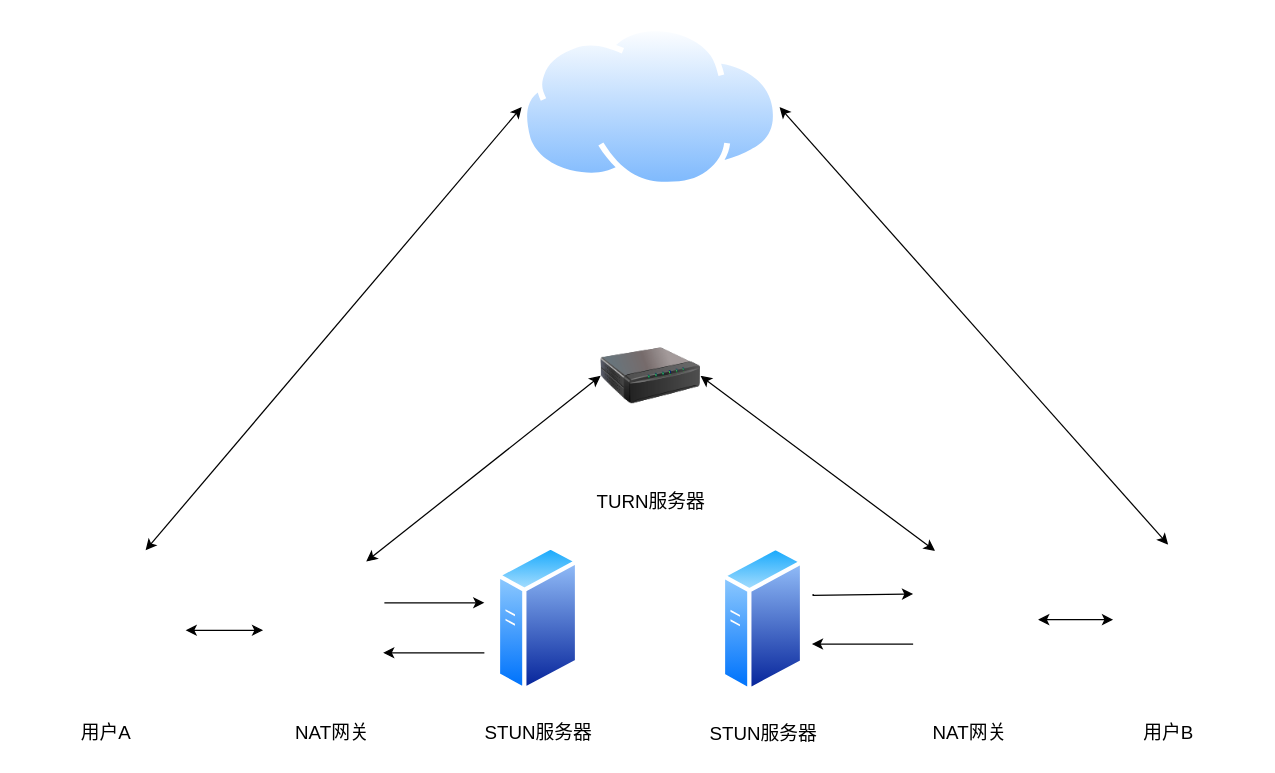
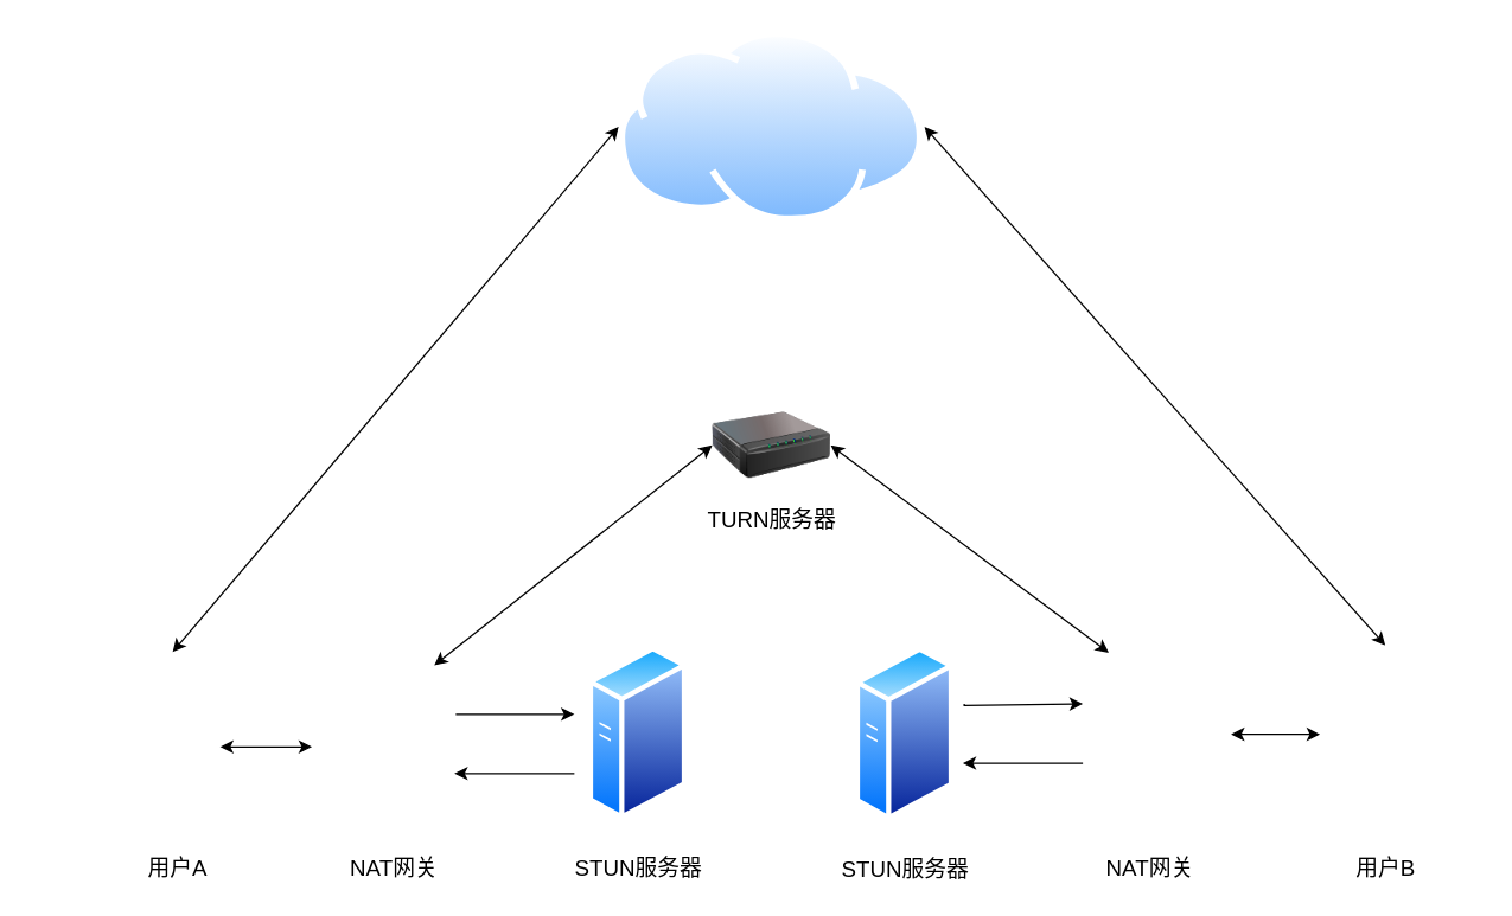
- <mxCell id="23" value="TURN服务器" style="text;html=1;align=center;verticalAlign=middle;resizable=0;points=[];autosize=1;strokeColor=none;fontSize=15;" parent="1" vertex="1"><mxGeometry x="470" y="390" width="100" height="20" as="geometry" /></mxCell>
+ <mxCell id="23" value="TURN服务器" style="text;html=1;align=center;verticalAlign=middle;resizable=0;points=[];autosize=1;strokeColor=none;fontSize=15;" parent="1" vertex="1"><mxGeometry x="470" y="340" width="100" height="20" as="geometry" /></mxCell>
- <mxCell id="10" value="用户A" style="text;html=1;align=center;verticalAlign=middle;resizable=0;points=[];autosize=1;strokeColor=none;fontSize=15;" parent="1" vertex="1"><mxGeometry x="54" y="574.5" width="60" height="20" as="geometry" /></mxCell>
+ <mxCell id="10" value="用户A" style="text;html=1;align=center;verticalAlign=middle;resizable=0;points=[];autosize=1;strokeColor=none;fontSize=15;" parent="1" vertex="1"><mxGeometry x="89" y="574.5" width="60" height="20" as="geometry" /></mxCell>
